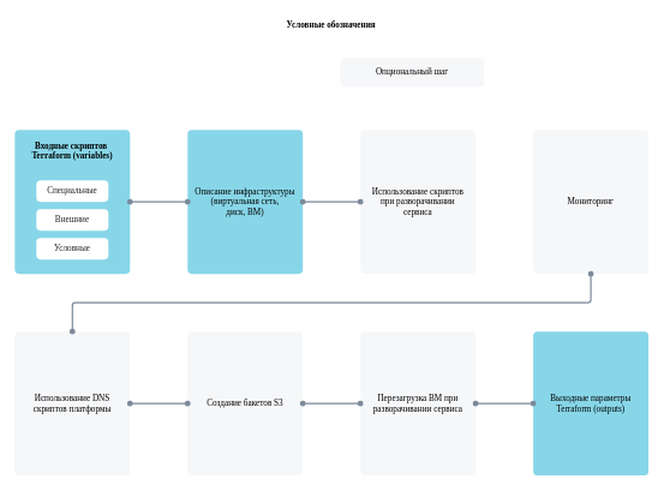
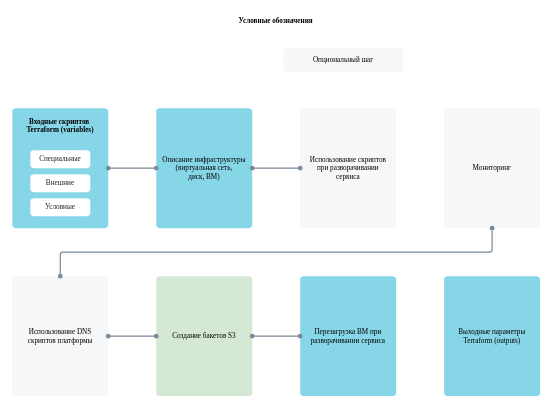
- <mxCell id="11" value="Создание бакетов S3" style="rounded=1;whiteSpace=wrap;html=1;fontFamily=VK Sans Display;strokeColor=none;arcsize=12;fillColor=#F6F7F9;spacing=10;verticalAlign=middle;spacingTop=0;spacingLeft=0;spacingRight=0;fontStyle=0;arcSize=12;absoluteArcSize=1;" parent="1" vertex="1"><mxGeometry x="260" y="460" width="160" height="200" as="geometry" /></mxCell>
+ <mxCell id="11" value="Создание бакетов S3" style="rounded=1;whiteSpace=wrap;html=1;fontFamily=VK Sans Display;strokeColor=none;arcsize=12;fillColor=#d5e8d4;spacing=10;verticalAlign=middle;spacingTop=0;spacingLeft=0;spacingRight=0;fontStyle=0;arcSize=12;absoluteArcSize=1;" parent="1" vertex="1"><mxGeometry x="260" y="460" width="160" height="200" as="geometry" /></mxCell>
- <mxCell id="12" value="Перезагрузка ВМ при разворачивании сервиса" style="rounded=1;whiteSpace=wrap;html=1;fontFamily=VK Sans Display;strokeColor=none;arcsize=12;fillColor=#F6F7F9;spacing=10;verticalAlign=middle;spacingTop=0;spacingLeft=0;spacingRight=0;fontStyle=0;arcSize=12;absoluteArcSize=1;" parent="1" vertex="1"><mxGeometry x="500" y="460" width="160" height="200" as="geometry" /></mxCell>
+ <mxCell id="12" value="Перезагрузка ВМ при разворачивании сервиса" style="rounded=1;whiteSpace=wrap;html=1;fontFamily=VK Sans Display;strokeColor=none;arcsize=12;fillColor=#87d6e8;spacing=10;verticalAlign=middle;spacingTop=0;spacingLeft=0;spacingRight=0;fontStyle=0;arcSize=12;absoluteArcSize=1;" parent="1" vertex="1"><mxGeometry x="500" y="460" width="160" height="200" as="geometry" /></mxCell>
- <mxCell id="19" value="" style="endArrow=oval;html=1;fontFamily=VK Sans Display;fontColor=#212121;rounded=0;strokeColor=#7C8A9A;endFill=1;startArrow=oval;startFill=1;strokeWidth=2;arcSize=8;exitX=1;exitY=0.5;exitDx=0;exitDy=0;entryX=0;entryY=0.5;entryDx=0;entryDy=0;" parent="1" source="12" target="7" edge="1"><mxGeometry width="50" height="50" relative="1" as="geometry"><mxPoint x="200" y="580" as="sourcePoint" /><mxPoint x="280" y="580" as="targetPoint" /></mxGeometry></mxCell>
